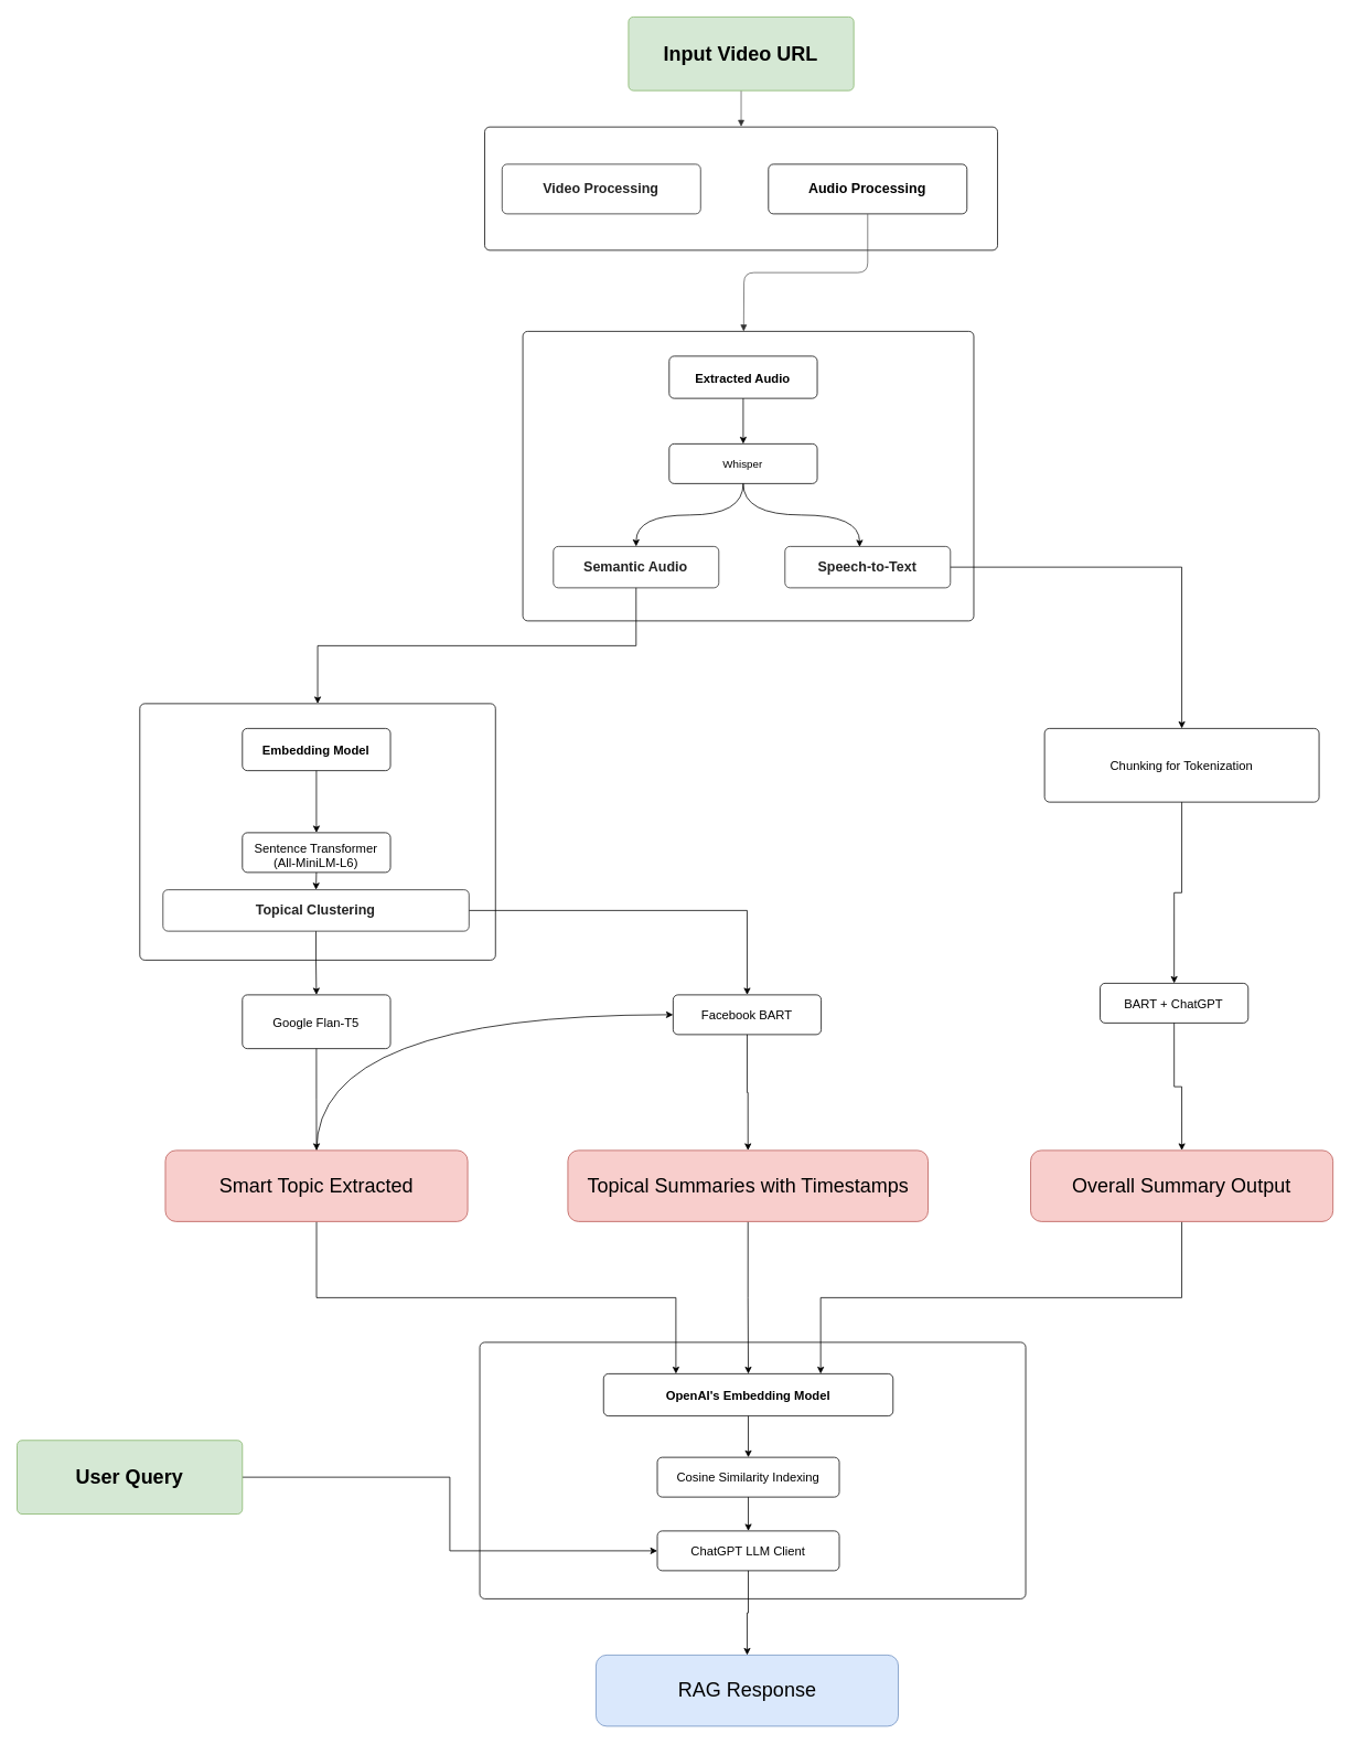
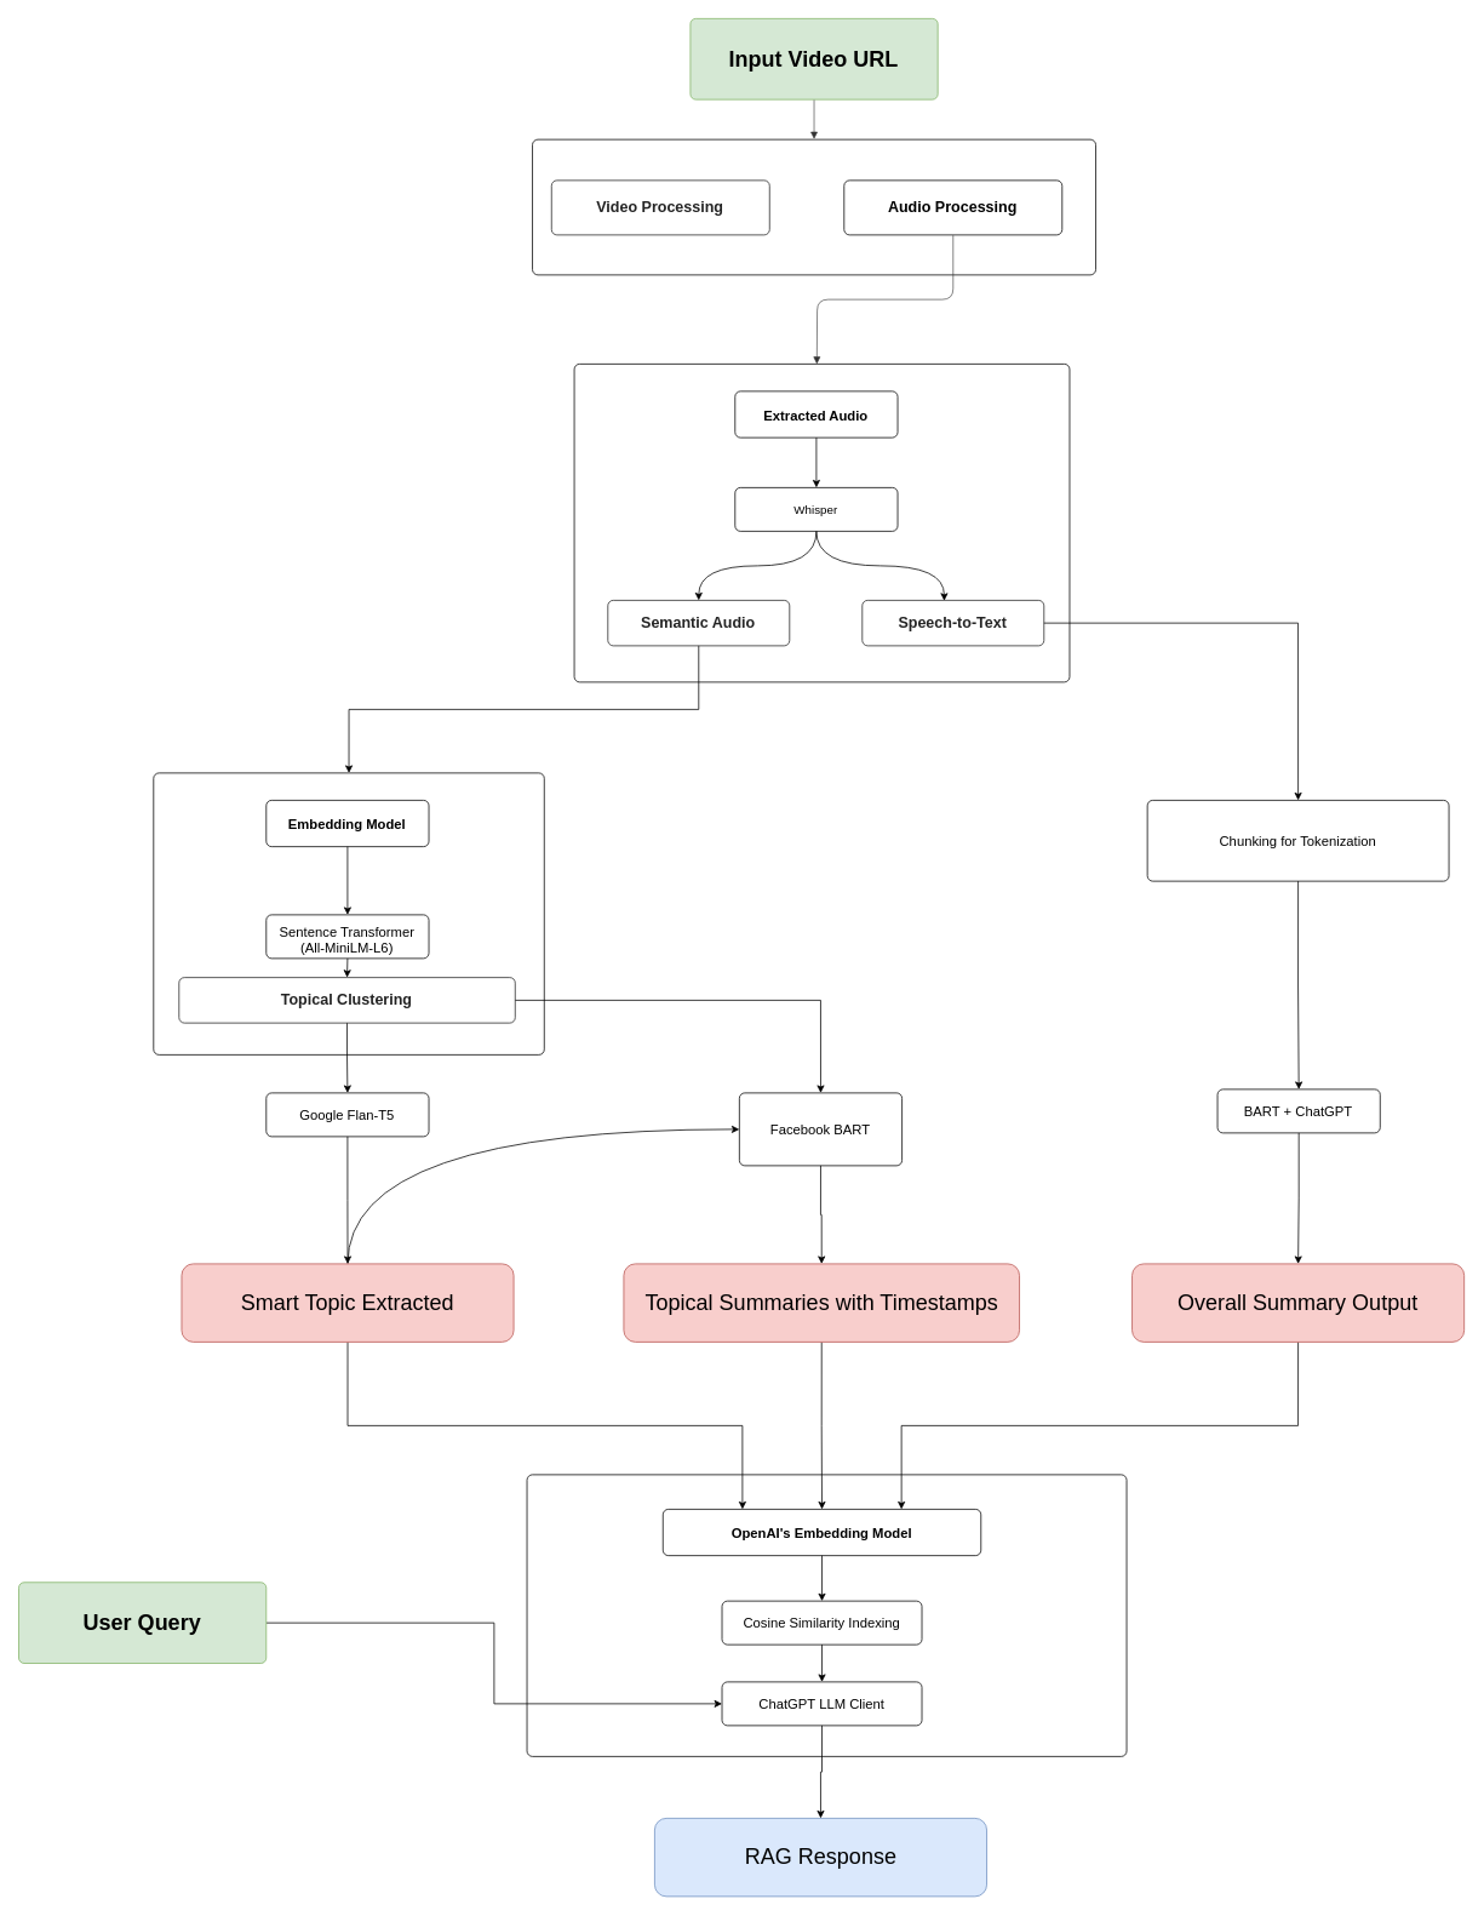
- <mxCell id="50" value="&lt;span style=&quot;font-size: 15px;&quot;&gt;BART +&amp;nbsp;&lt;/span&gt;&lt;span style=&quot;font-size: 15px;&quot;&gt;ChatGPT&lt;/span&gt;" style="html=1;overflow=block;blockSpacing=1;whiteSpace=wrap;fontSize=13;align=center;spacing=9;strokeColor=#000000;rounded=1;absoluteArcSize=1;arcSize=12;fillColor=none;strokeWidth=NaN;lucidId=732aEsPQRO9Z;fontColor=#000000;fontStyle=0;verticalAlign=middle;" parent="1" vertex="1"><mxGeometry x="1329.39" y="1188" width="179" height="48" as="geometry" /></mxCell>
+ <mxCell id="50" value="&lt;span style=&quot;font-size: 15px;&quot;&gt;BART +&amp;nbsp;&lt;/span&gt;&lt;span style=&quot;font-size: 15px;&quot;&gt;ChatGPT&lt;/span&gt;" style="html=1;overflow=block;blockSpacing=1;whiteSpace=wrap;fontSize=13;align=center;spacing=9;strokeColor=#000000;rounded=1;absoluteArcSize=1;arcSize=12;fillColor=none;strokeWidth=NaN;lucidId=732aEsPQRO9Z;fontColor=#000000;fontStyle=0;verticalAlign=middle;" parent="1" vertex="1"><mxGeometry x="1339.39" y="1198" width="179" height="48" as="geometry" /></mxCell>
- <mxCell id="38" value="&lt;span style=&quot;font-size: 15px;&quot;&gt;Facebook BART&lt;/span&gt;" style="html=1;overflow=block;blockSpacing=1;whiteSpace=wrap;fontSize=13;align=center;spacing=9;strokeColor=#000000;rounded=1;absoluteArcSize=1;arcSize=12;fillColor=none;strokeWidth=NaN;lucidId=732aEsPQRO9Z;fontColor=#000000;fontStyle=0;verticalAlign=middle;" parent="1" vertex="1"><mxGeometry x="813.14" y="1202" width="179" height="48" as="geometry" /></mxCell>
+ <mxCell id="38" value="&lt;span style=&quot;font-size: 15px;&quot;&gt;Facebook BART&lt;/span&gt;" style="html=1;overflow=block;blockSpacing=1;whiteSpace=wrap;fontSize=13;align=center;spacing=9;strokeColor=#000000;rounded=1;absoluteArcSize=1;arcSize=12;fillColor=none;strokeWidth=NaN;lucidId=732aEsPQRO9Z;fontColor=#000000;fontStyle=0;verticalAlign=middle;" parent="1" vertex="1"><mxGeometry x="813.14" y="1202" width="179" height="80" as="geometry" /></mxCell>
- <mxCell id="27" value="&lt;span style=&quot;font-size: 15px;&quot;&gt;Google Flan-T5&lt;/span&gt;" style="html=1;overflow=block;blockSpacing=1;whiteSpace=wrap;fontSize=13;align=center;spacing=9;strokeColor=#000000;rounded=1;absoluteArcSize=1;arcSize=12;fillColor=none;strokeWidth=NaN;lucidId=732aEsPQRO9Z;fontColor=#000000;fontStyle=0;verticalAlign=middle;" parent="1" vertex="1"><mxGeometry x="292.39" y="1202" width="179" height="65" as="geometry" /></mxCell>
+ <mxCell id="27" value="&lt;span style=&quot;font-size: 15px;&quot;&gt;Google Flan-T5&lt;/span&gt;" style="html=1;overflow=block;blockSpacing=1;whiteSpace=wrap;fontSize=13;align=center;spacing=9;strokeColor=#000000;rounded=1;absoluteArcSize=1;arcSize=12;fillColor=none;strokeWidth=NaN;lucidId=732aEsPQRO9Z;fontColor=#000000;fontStyle=0;verticalAlign=middle;" parent="1" vertex="1"><mxGeometry x="292.39" y="1202" width="179" height="48" as="geometry" /></mxCell>
